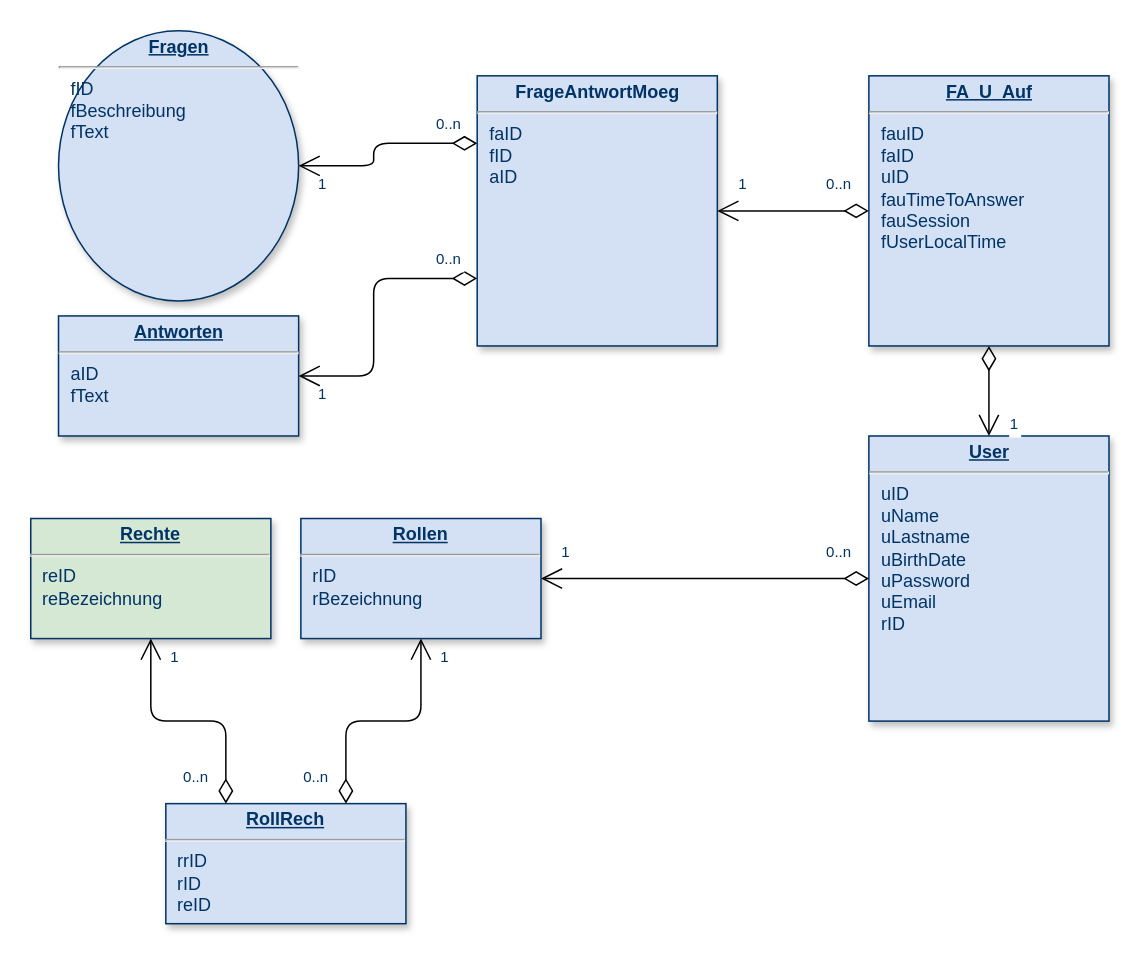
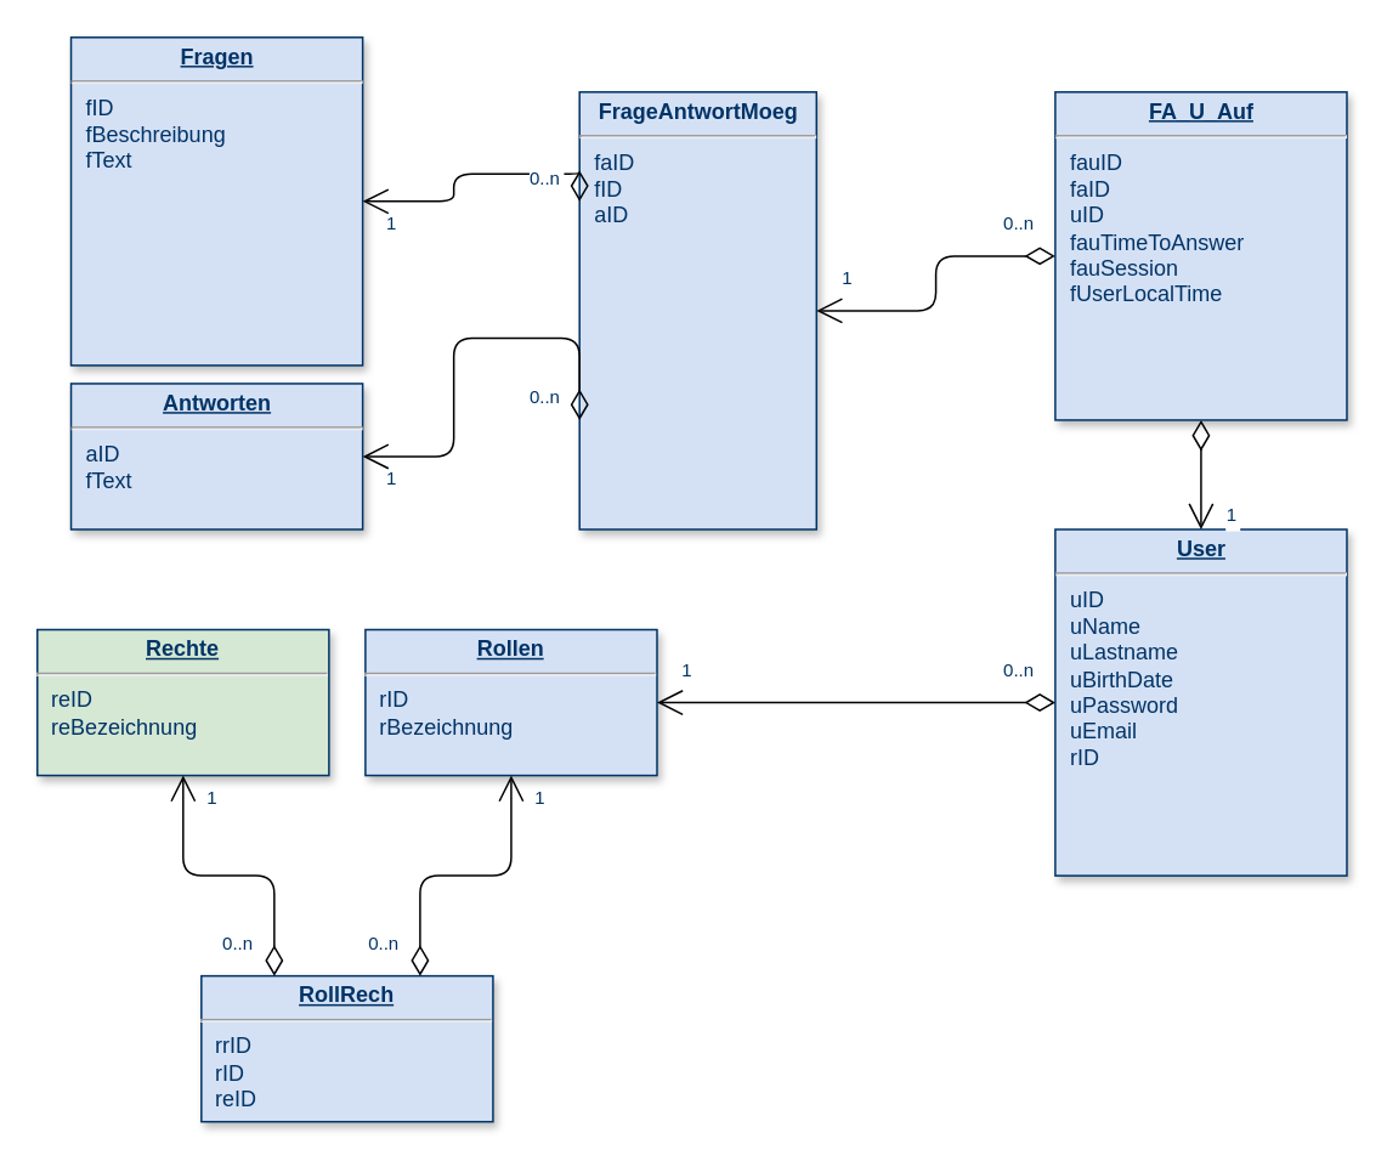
- <mxCell id="2" value="&lt;p style=&quot;margin: 0px ; margin-top: 4px ; text-align: center ; text-decoration: underline&quot;&gt;&lt;strong&gt;Fragen&lt;/strong&gt;&lt;/p&gt;&lt;hr&gt;&lt;p style=&quot;margin: 0px ; margin-left: 8px&quot;&gt;fID&lt;/p&gt;&lt;p style=&quot;margin: 0px ; margin-left: 8px&quot;&gt;fBeschreibung&lt;/p&gt;&lt;p style=&quot;margin: 0px ; margin-left: 8px&quot;&gt;fText&lt;/p&gt;&lt;p style=&quot;margin: 0px ; margin-left: 8px&quot;&gt;&lt;br&gt;&lt;/p&gt;" style="ellipse;verticalAlign=top;align=left;overflow=fill;fontSize=12;fontFamily=Helvetica;html=1;strokeColor=#003366;shadow=1;fillColor=#D4E1F5;fontColor=#003366;" parent="1" vertex="1"><mxGeometry x="38.5" y="20" width="160.0" height="180" as="geometry" /></mxCell>
+ <mxCell id="2" value="&lt;p style=&quot;margin: 0px ; margin-top: 4px ; text-align: center ; text-decoration: underline&quot;&gt;&lt;strong&gt;Fragen&lt;/strong&gt;&lt;/p&gt;&lt;hr&gt;&lt;p style=&quot;margin: 0px ; margin-left: 8px&quot;&gt;fID&lt;/p&gt;&lt;p style=&quot;margin: 0px ; margin-left: 8px&quot;&gt;fBeschreibung&lt;/p&gt;&lt;p style=&quot;margin: 0px ; margin-left: 8px&quot;&gt;fText&lt;/p&gt;&lt;p style=&quot;margin: 0px ; margin-left: 8px&quot;&gt;&lt;br&gt;&lt;/p&gt;" style="verticalAlign=top;align=left;overflow=fill;fontSize=12;fontFamily=Helvetica;html=1;strokeColor=#003366;shadow=1;fillColor=#D4E1F5;fontColor=#003366" parent="1" vertex="1"><mxGeometry x="38.5" y="20" width="160.0" height="180" as="geometry" /></mxCell>
- <mxCell id="9" value="&lt;p style=&quot;margin: 4px 0px 0px ; text-align: center&quot;&gt;&lt;strong&gt;FrageAntwortMoeg&lt;/strong&gt;&lt;/p&gt;&lt;hr&gt;&lt;p style=&quot;margin: 0px ; margin-left: 8px&quot;&gt;faID&lt;/p&gt;&lt;p style=&quot;margin: 0px ; margin-left: 8px&quot;&gt;fID&lt;/p&gt;&lt;p style=&quot;margin: 0px ; margin-left: 8px&quot;&gt;aID&lt;/p&gt;&lt;p style=&quot;margin: 0px ; margin-left: 8px&quot;&gt;&lt;br&gt;&lt;/p&gt;" style="verticalAlign=top;align=left;overflow=fill;fontSize=12;fontFamily=Helvetica;html=1;strokeColor=#003366;shadow=1;fillColor=#D4E1F5;fontColor=#003366;fontStyle=0" vertex="1" parent="1"><mxGeometry x="317.5" y="50" width="160" height="180" as="geometry" /></mxCell>
+ <mxCell id="9" value="&lt;p style=&quot;margin: 4px 0px 0px ; text-align: center&quot;&gt;&lt;strong&gt;FrageAntwortMoeg&lt;/strong&gt;&lt;/p&gt;&lt;hr&gt;&lt;p style=&quot;margin: 0px ; margin-left: 8px&quot;&gt;faID&lt;/p&gt;&lt;p style=&quot;margin: 0px ; margin-left: 8px&quot;&gt;fID&lt;/p&gt;&lt;p style=&quot;margin: 0px ; margin-left: 8px&quot;&gt;aID&lt;/p&gt;&lt;p style=&quot;margin: 0px ; margin-left: 8px&quot;&gt;&lt;br&gt;&lt;/p&gt;" style="verticalAlign=top;align=left;overflow=fill;fontSize=12;fontFamily=Helvetica;html=1;strokeColor=#003366;shadow=1;fillColor=#D4E1F5;fontColor=#003366;fontStyle=0" vertex="1" parent="1"><mxGeometry x="317.5" y="50" width="130" height="240" as="geometry" /></mxCell>
